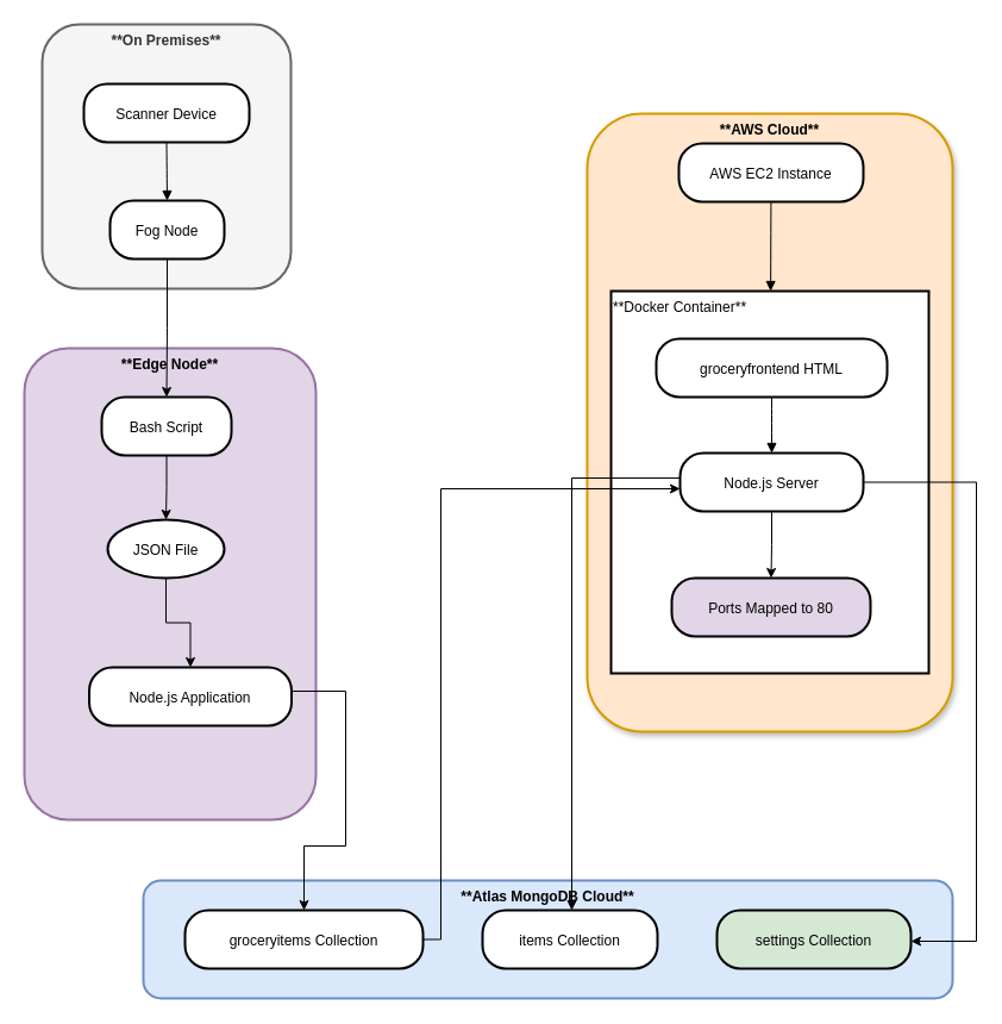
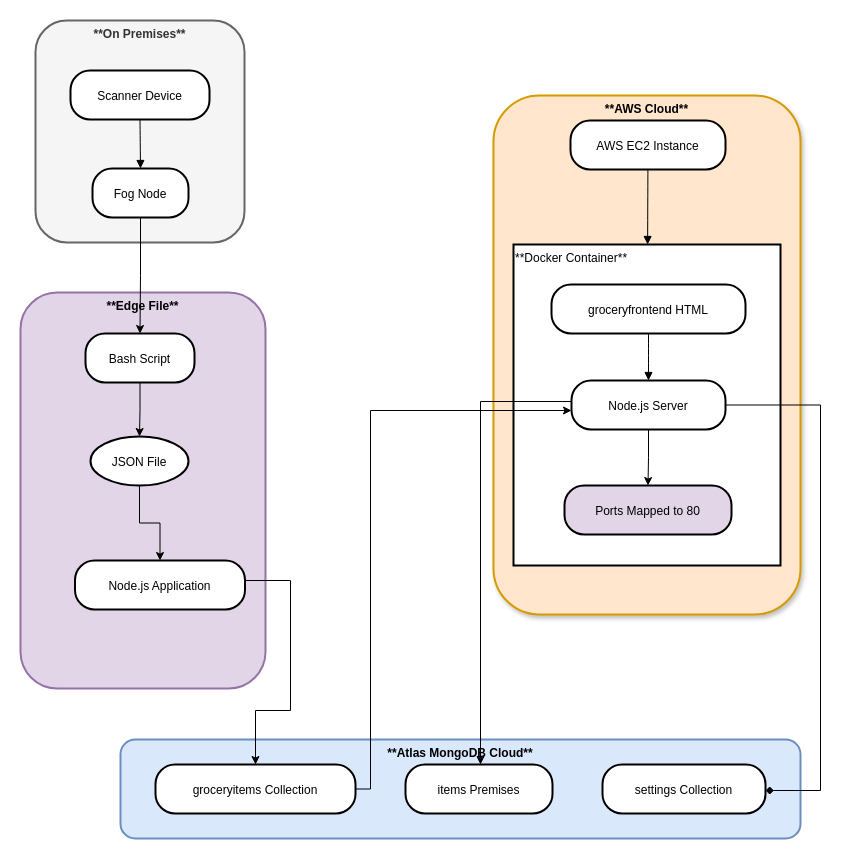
- <mxCell id="5" value="**Edge Node**" style="whiteSpace=wrap;strokeWidth=2;align=center;verticalAlign=top;rounded=1;fontStyle=1;fillColor=#e1d5e7;strokeColor=#9673a6;" vertex="1" parent="1"><mxGeometry x="20" y="292" width="245" height="396" as="geometry" /></mxCell>
+ <mxCell id="5" value="**Edge File**" style="whiteSpace=wrap;strokeWidth=2;align=center;verticalAlign=top;rounded=1;fontStyle=1;fillColor=#e1d5e7;strokeColor=#9673a6;" vertex="1" parent="1"><mxGeometry x="20" y="292" width="245" height="396" as="geometry" /></mxCell>
- <mxCell id="17" value="settings Collection" style="rounded=1;arcSize=40;strokeWidth=2;fillColor=#d5e8d4;" vertex="1" parent="1"><mxGeometry x="602" y="764" width="163" height="49" as="geometry" /></mxCell>
+ <mxCell id="17" value="settings Collection" style="rounded=1;arcSize=40;strokeWidth=2" vertex="1" parent="1"><mxGeometry x="602" y="764" width="163" height="49" as="geometry" /></mxCell>
- <mxCell id="16" value="items Collection" style="rounded=1;arcSize=40;strokeWidth=2" vertex="1" parent="1"><mxGeometry x="405" y="764" width="147" height="49" as="geometry" /></mxCell>
+ <mxCell id="16" value="items Premises" style="rounded=1;arcSize=40;strokeWidth=2" vertex="1" parent="1"><mxGeometry x="405" y="764" width="147" height="49" as="geometry" /></mxCell>
- <mxCell id="22" style="edgeStyle=orthogonalEdgeStyle;rounded=0;orthogonalLoop=1;jettySize=auto;html=1;" edge="1" parent="1" source="23" target="17"><mxGeometry relative="1" as="geometry"><Array as="points"><mxPoint x="820" y="405" /><mxPoint x="820" y="790" /></Array></mxGeometry></mxCell>
+ <mxCell id="22" style="edgeStyle=orthogonalEdgeStyle;rounded=0;orthogonalLoop=1;jettySize=auto;html=1;endArrow=diamond;" edge="1" parent="1" source="23" target="17"><mxGeometry relative="1" as="geometry"><Array as="points"><mxPoint x="820" y="405" /><mxPoint x="820" y="790" /></Array></mxGeometry></mxCell>
